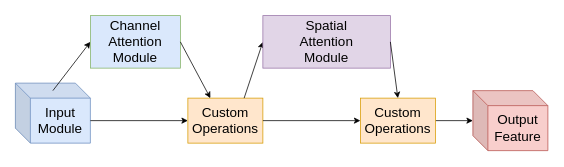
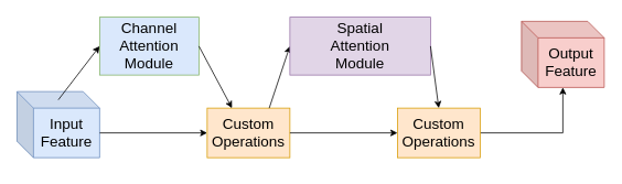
- <mxCell id="2" value="&lt;font style=&quot;font-size: 18px;&quot;&gt;Input Module&lt;/font&gt;" style="shape=cube;whiteSpace=wrap;html=1;boundedLbl=1;backgroundOutline=1;darkOpacity=0.05;darkOpacity2=0.1;fillColor=#dae8fc;strokeColor=#6c8ebf;" vertex="1" parent="1"><mxGeometry x="20" y="110" width="100" height="80" as="geometry" /></mxCell>
+ <mxCell id="2" value="&lt;font style=&quot;font-size: 18px;&quot;&gt;Input Feature&lt;/font&gt;" style="shape=cube;whiteSpace=wrap;html=1;boundedLbl=1;backgroundOutline=1;darkOpacity=0.05;darkOpacity2=0.1;fillColor=#dae8fc;strokeColor=#6c8ebf;" vertex="1" parent="1"><mxGeometry x="20" y="110" width="100" height="80" as="geometry" /></mxCell>
- <mxCell id="14" value="&lt;font style=&quot;font-size: 18px;&quot;&gt;Output Feature&lt;/font&gt;" style="shape=cube;whiteSpace=wrap;html=1;boundedLbl=1;backgroundOutline=1;darkOpacity=0.05;darkOpacity2=0.1;fillColor=#f8cecc;strokeColor=#b85450;" vertex="1" parent="1"><mxGeometry x="630" y="120" width="100" height="80" as="geometry" /></mxCell>
+ <mxCell id="14" value="&lt;font style=&quot;font-size: 18px;&quot;&gt;Output Feature&lt;/font&gt;" style="shape=cube;whiteSpace=wrap;html=1;boundedLbl=1;backgroundOutline=1;darkOpacity=0.05;darkOpacity2=0.1;fillColor=#f8cecc;strokeColor=#b85450;" vertex="1" parent="1"><mxGeometry x="630" y="25" width="100" height="80" as="geometry" /></mxCell>
